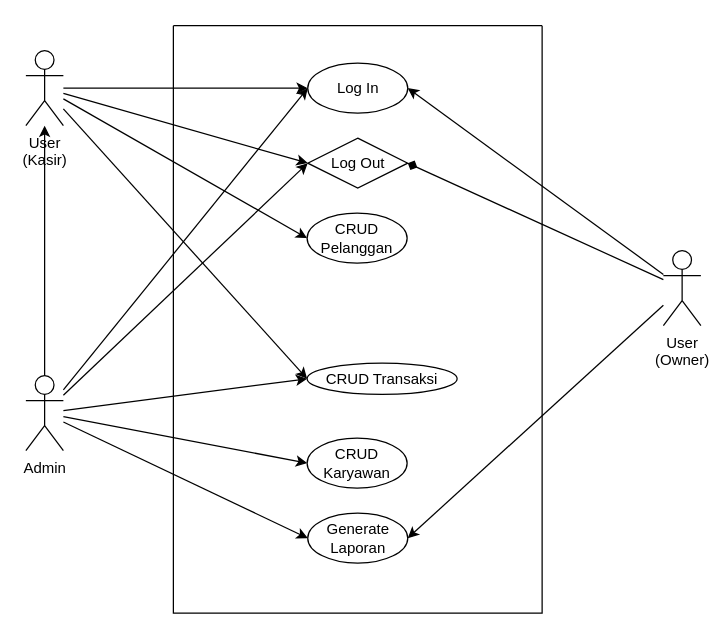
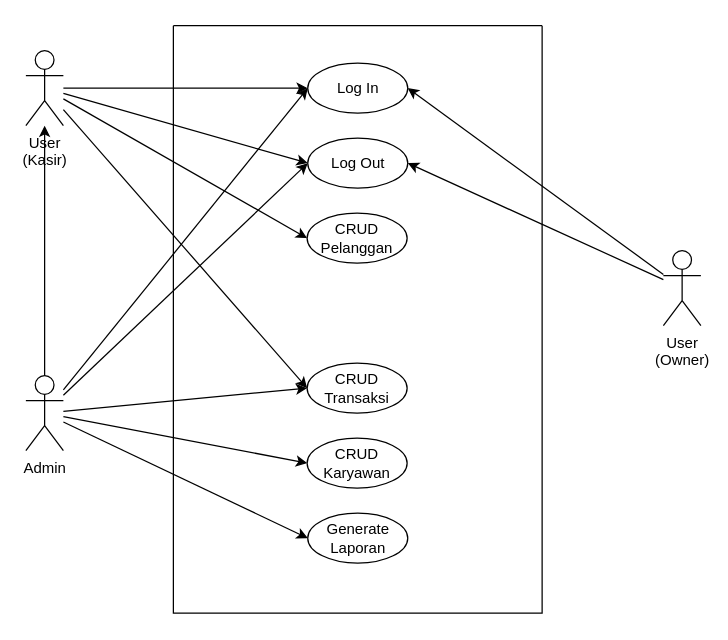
- <mxCell id="4" value="Log Out" style="rhombus;whiteSpace=wrap;html=1;" parent="2" vertex="1"><mxGeometry x="107.5" y="90" width="80" height="40" as="geometry" /></mxCell>
+ <mxCell id="4" value="Log Out" style="ellipse;whiteSpace=wrap;html=1;" parent="2" vertex="1"><mxGeometry x="107.5" y="90" width="80" height="40" as="geometry" /></mxCell>
- <mxCell id="22" style="rounded=0;orthogonalLoop=1;jettySize=auto;html=1;entryX=1;entryY=0.5;entryDx=0;entryDy=0;endArrow=diamond;" parent="1" source="24" target="4" edge="1"><mxGeometry relative="1" as="geometry" /></mxCell>
+ <mxCell id="22" style="rounded=0;orthogonalLoop=1;jettySize=auto;html=1;entryX=1;entryY=0.5;entryDx=0;entryDy=0;" parent="1" source="24" target="4" edge="1"><mxGeometry relative="1" as="geometry" /></mxCell>
- <mxCell id="7" value="CRUD Transaksi" style="ellipse;whiteSpace=wrap;html=1;" parent="2" vertex="1"><mxGeometry x="107" y="270" width="120" height="25" as="geometry" /></mxCell>
+ <mxCell id="7" value="CRUD Transaksi" style="ellipse;whiteSpace=wrap;html=1;" parent="2" vertex="1"><mxGeometry x="107" y="270" width="80" height="40" as="geometry" /></mxCell>
- <mxCell id="23" style="rounded=0;orthogonalLoop=1;jettySize=auto;html=1;entryX=1;entryY=0.5;entryDx=0;entryDy=0;" parent="1" source="24" target="6" edge="1"><mxGeometry relative="1" as="geometry" /></mxCell>
